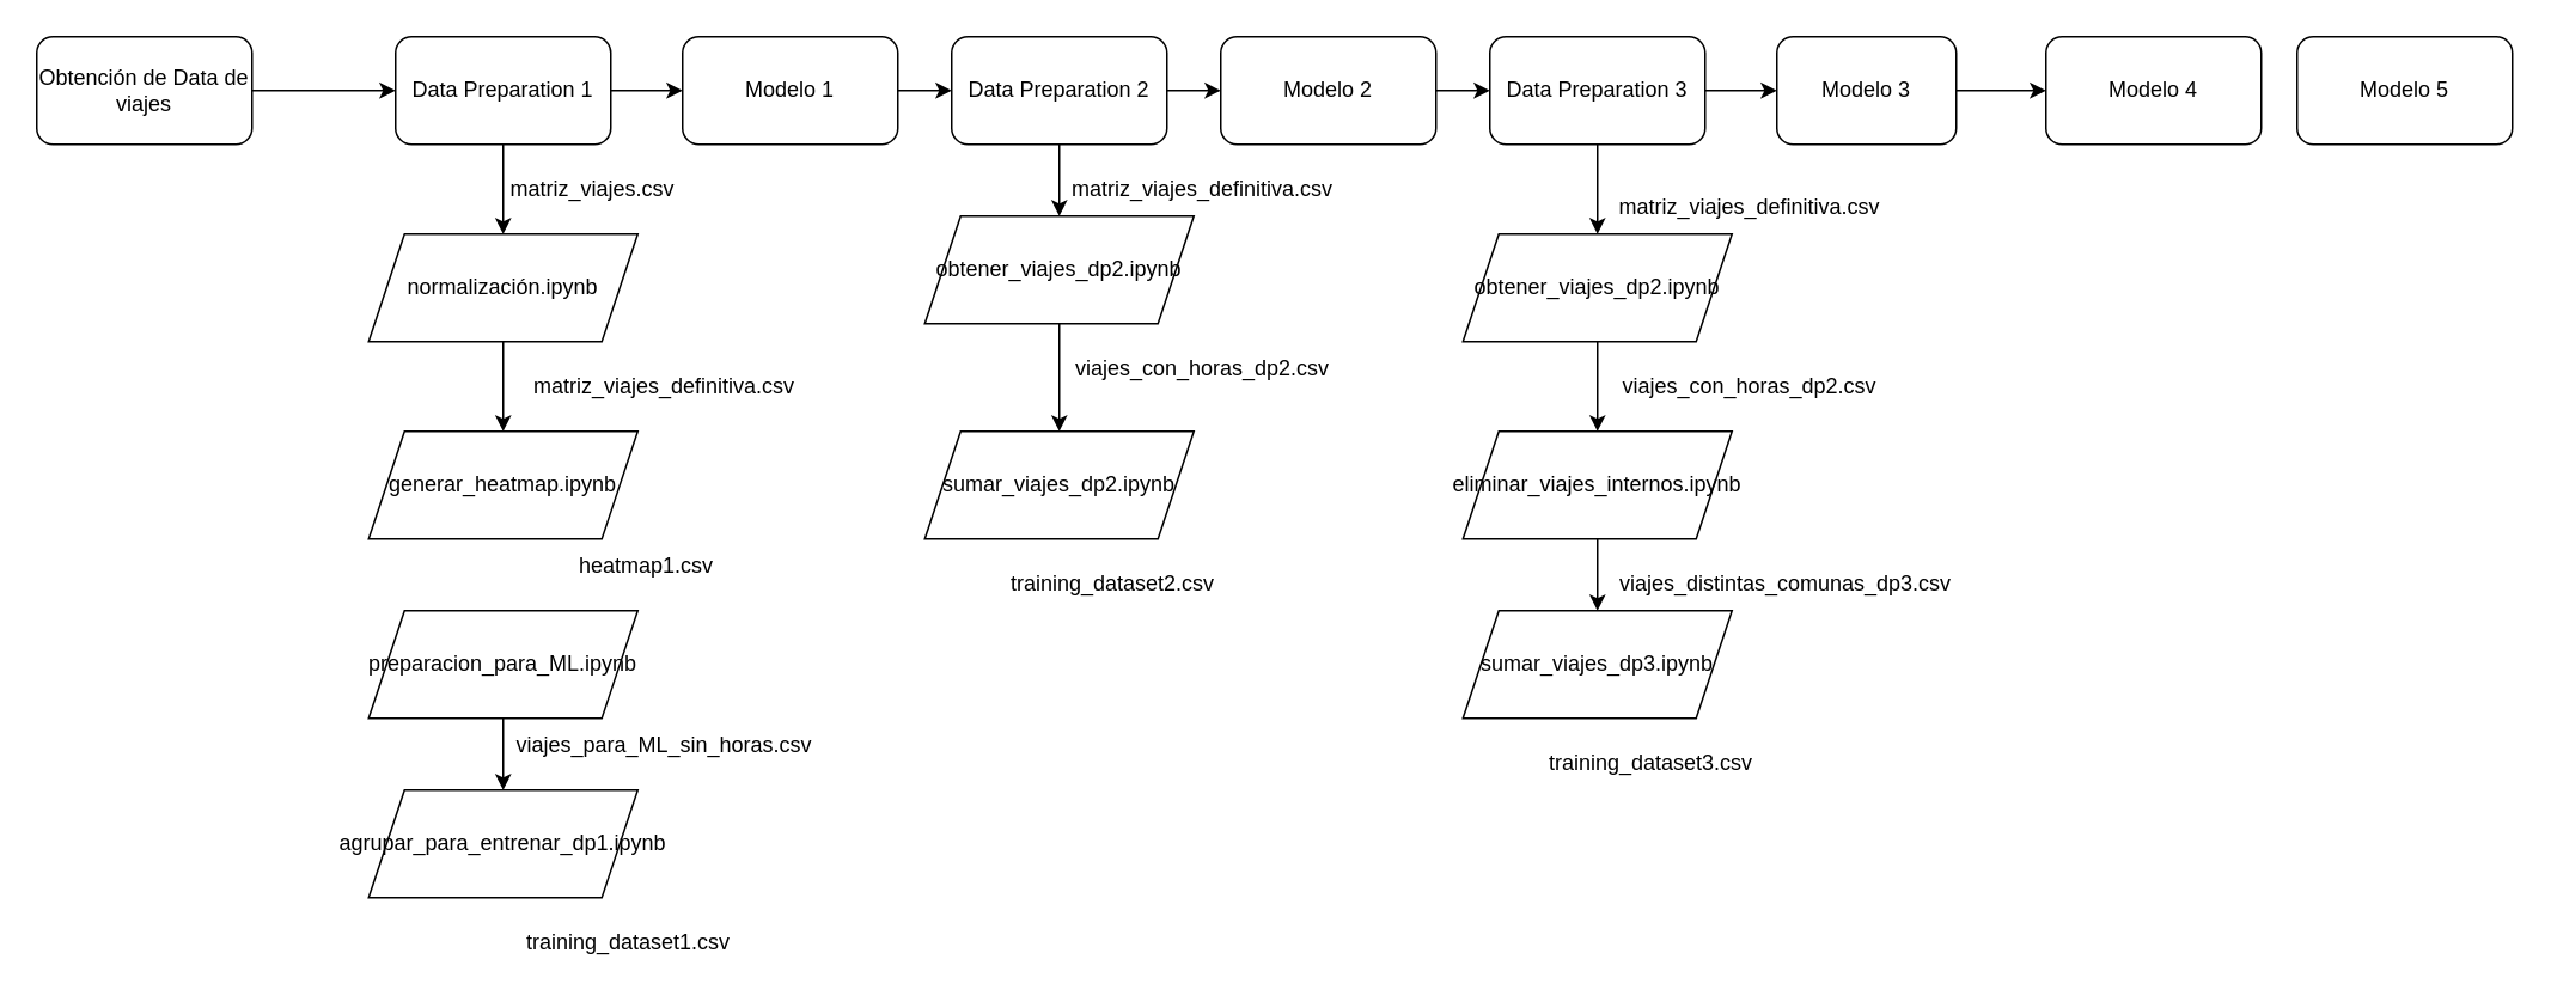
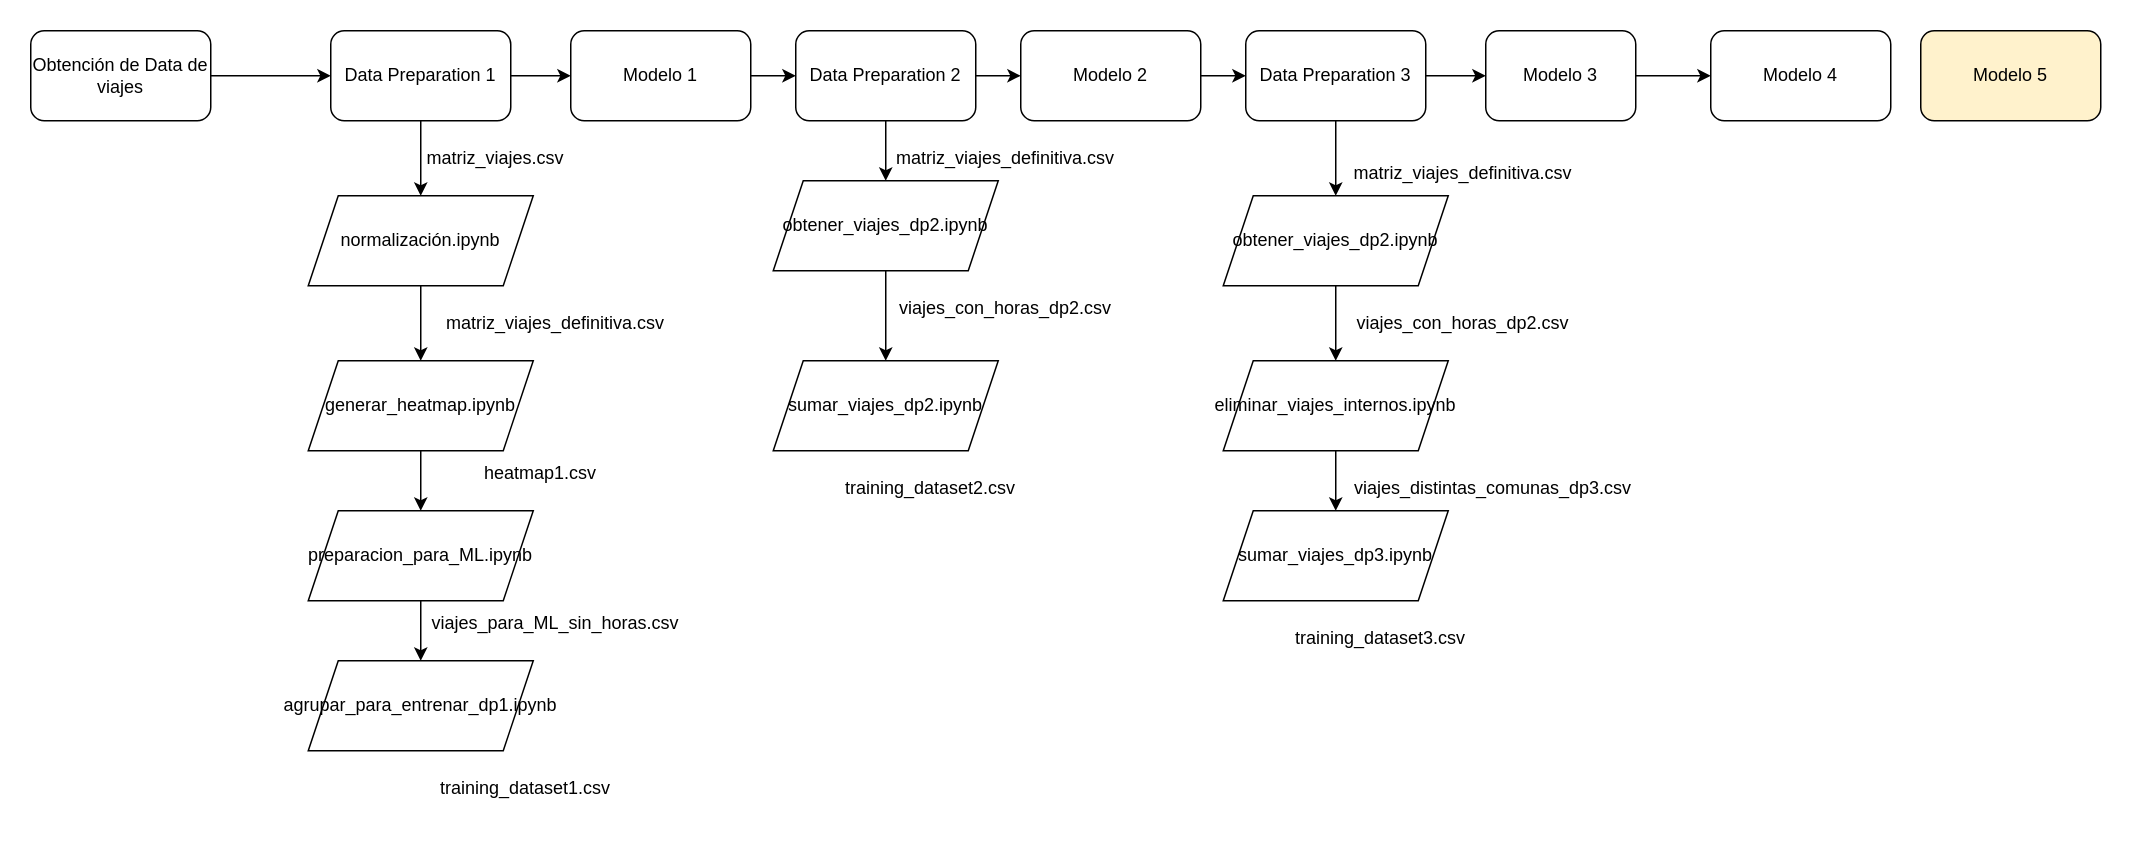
- <mxCell id="18" value="Modelo 5&lt;br&gt;" style="rounded=1;whiteSpace=wrap;html=1;" vertex="1" parent="1"><mxGeometry x="1280" y="20" width="120" height="60" as="geometry" /></mxCell>
+ <mxCell id="18" value="Modelo 5&lt;br&gt;" style="rounded=1;whiteSpace=wrap;html=1;fillColor=#fff2cc;" vertex="1" parent="1"><mxGeometry x="1280" y="20" width="120" height="60" as="geometry" /></mxCell>
+ <mxCell id="23" style="edgeStyle=orthogonalEdgeStyle;rounded=0;orthogonalLoop=1;jettySize=auto;html=1;" edge="1" parent="1" source="24" target="26"><mxGeometry relative="1" as="geometry" /></mxCell>
